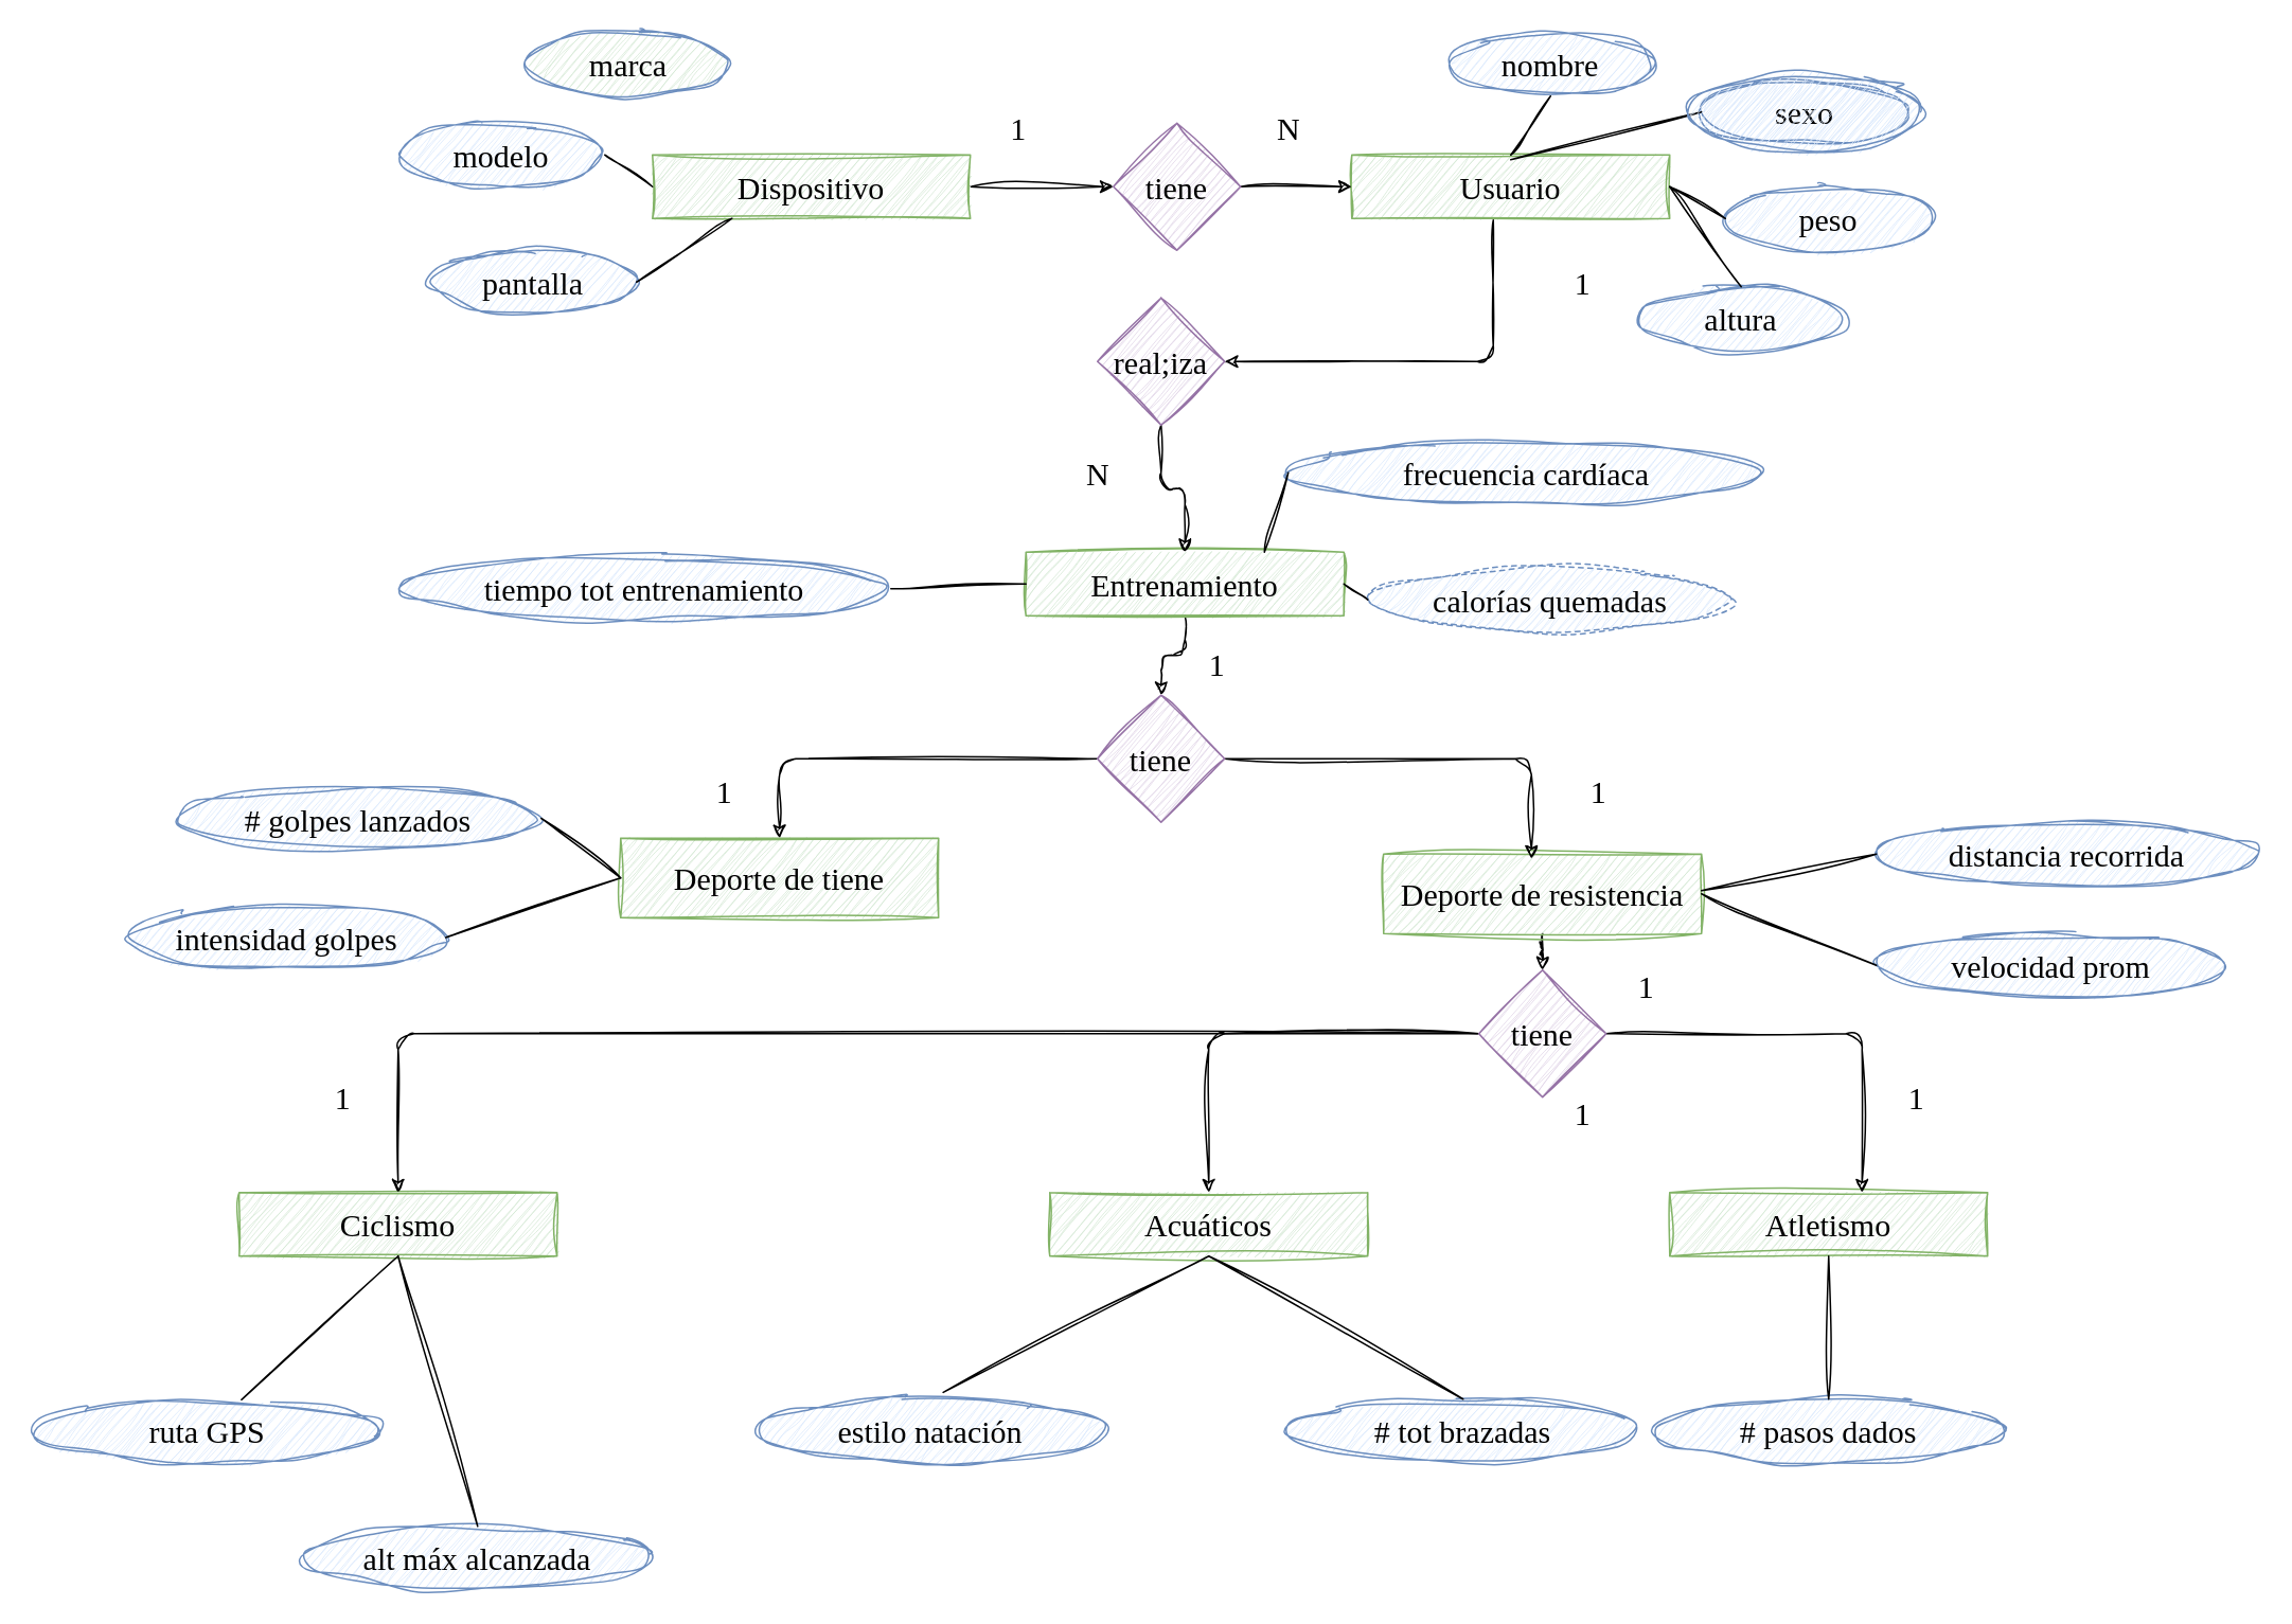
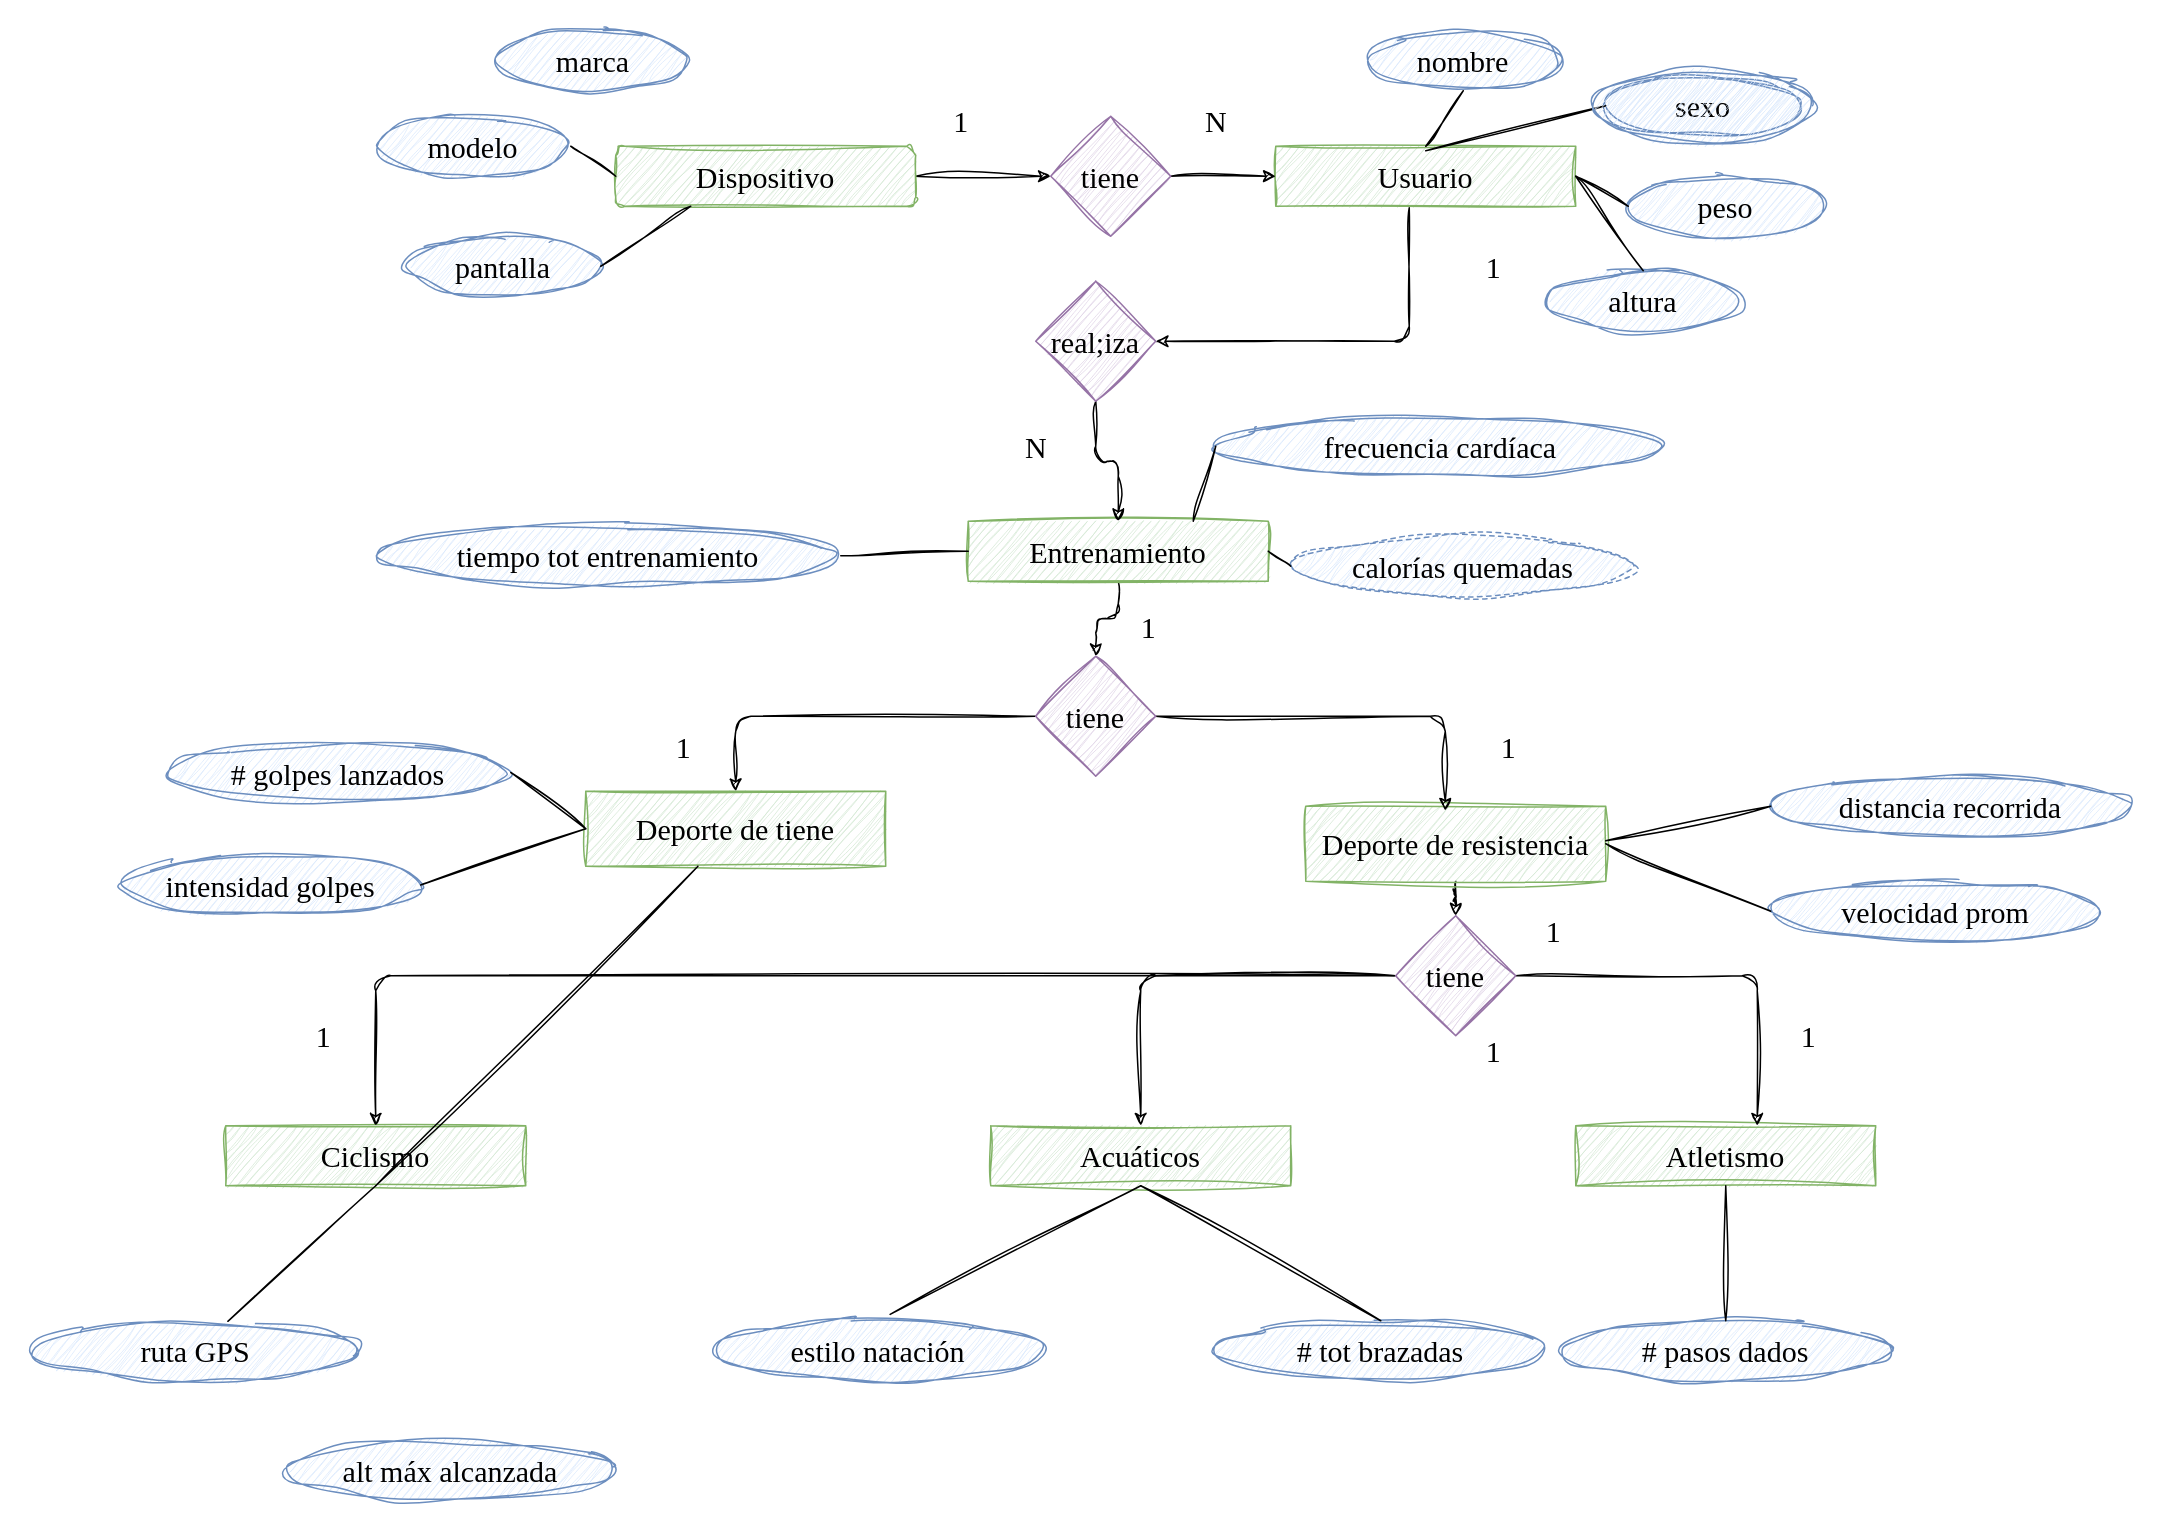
- <mxCell id="36" value="marca" style="ellipse;whiteSpace=wrap;html=1;sketch=1;hachureGap=4;jiggle=2;curveFitting=1;fontFamily=Architects Daughter;fontSource=https%3A%2F%2Ffonts.googleapis.com%2Fcss%3Ffamily%3DArchitects%2BDaughter;fontSize=20;fillColor=#d5e8d4;strokeColor=#6c8ebf;" vertex="1" parent="1"><mxGeometry x="330" y="20" width="130" height="40" as="geometry" /></mxCell>
+ <mxCell id="36" value="marca" style="ellipse;whiteSpace=wrap;html=1;sketch=1;hachureGap=4;jiggle=2;curveFitting=1;fontFamily=Architects Daughter;fontSource=https%3A%2F%2Ffonts.googleapis.com%2Fcss%3Ffamily%3DArchitects%2BDaughter;fontSize=20;fillColor=#dae8fc;strokeColor=#6c8ebf;" vertex="1" parent="1"><mxGeometry x="330" y="20" width="130" height="40" as="geometry" /></mxCell>
- <mxCell id="3" value="Dispositivo" style="rounded=0;whiteSpace=wrap;html=1;sketch=1;hachureGap=4;jiggle=2;curveFitting=1;fontFamily=Architects Daughter;fontSource=https%3A%2F%2Ffonts.googleapis.com%2Fcss%3Ffamily%3DArchitects%2BDaughter;fontSize=20;fillColor=#d5e8d4;strokeColor=#82b366;" vertex="1" parent="1"><mxGeometry x="410" y="97" width="200" height="40" as="geometry" /></mxCell>
+ <mxCell id="3" value="Dispositivo" style="whiteSpace=wrap;html=1;sketch=1;hachureGap=4;jiggle=2;curveFitting=1;fontFamily=Architects Daughter;fontSource=https%3A%2F%2Ffonts.googleapis.com%2Fcss%3Ffamily%3DArchitects%2BDaughter;fontSize=20;fillColor=#d5e8d4;strokeColor=#82b366;rounded=1;" vertex="1" parent="1"><mxGeometry x="410" y="97" width="200" height="40" as="geometry" /></mxCell>
- <mxCell id="72" value="" style="endArrow=none;html=1;sketch=1;hachureGap=4;jiggle=2;curveFitting=1;fontFamily=Architects Daughter;fontSource=https%3A%2F%2Ffonts.googleapis.com%2Fcss%3Ffamily%3DArchitects%2BDaughter;fontSize=16;exitX=0.5;exitY=1;exitDx=0;exitDy=0;entryX=0.5;entryY=0;entryDx=0;entryDy=0;" edge="1" parent="1" source="11" target="70"><mxGeometry width="50" height="50" relative="1" as="geometry"><mxPoint x="590" y="740" as="sourcePoint" /><mxPoint x="640" y="690" as="targetPoint" /></mxGeometry></mxCell>
+ <mxCell id="72" value="" style="endArrow=none;html=1;sketch=1;hachureGap=4;jiggle=2;curveFitting=1;fontFamily=Architects Daughter;fontSource=https%3A%2F%2Ffonts.googleapis.com%2Fcss%3Ffamily%3DArchitects%2BDaughter;fontSize=16;exitX=0.5;exitY=1;exitDx=0;exitDy=0;" edge="1" parent="1" source="11" target="10"><mxGeometry width="50" height="50" relative="1" as="geometry"><mxPoint x="590" y="740" as="sourcePoint" /><mxPoint x="640" y="690" as="targetPoint" /></mxGeometry></mxCell>
